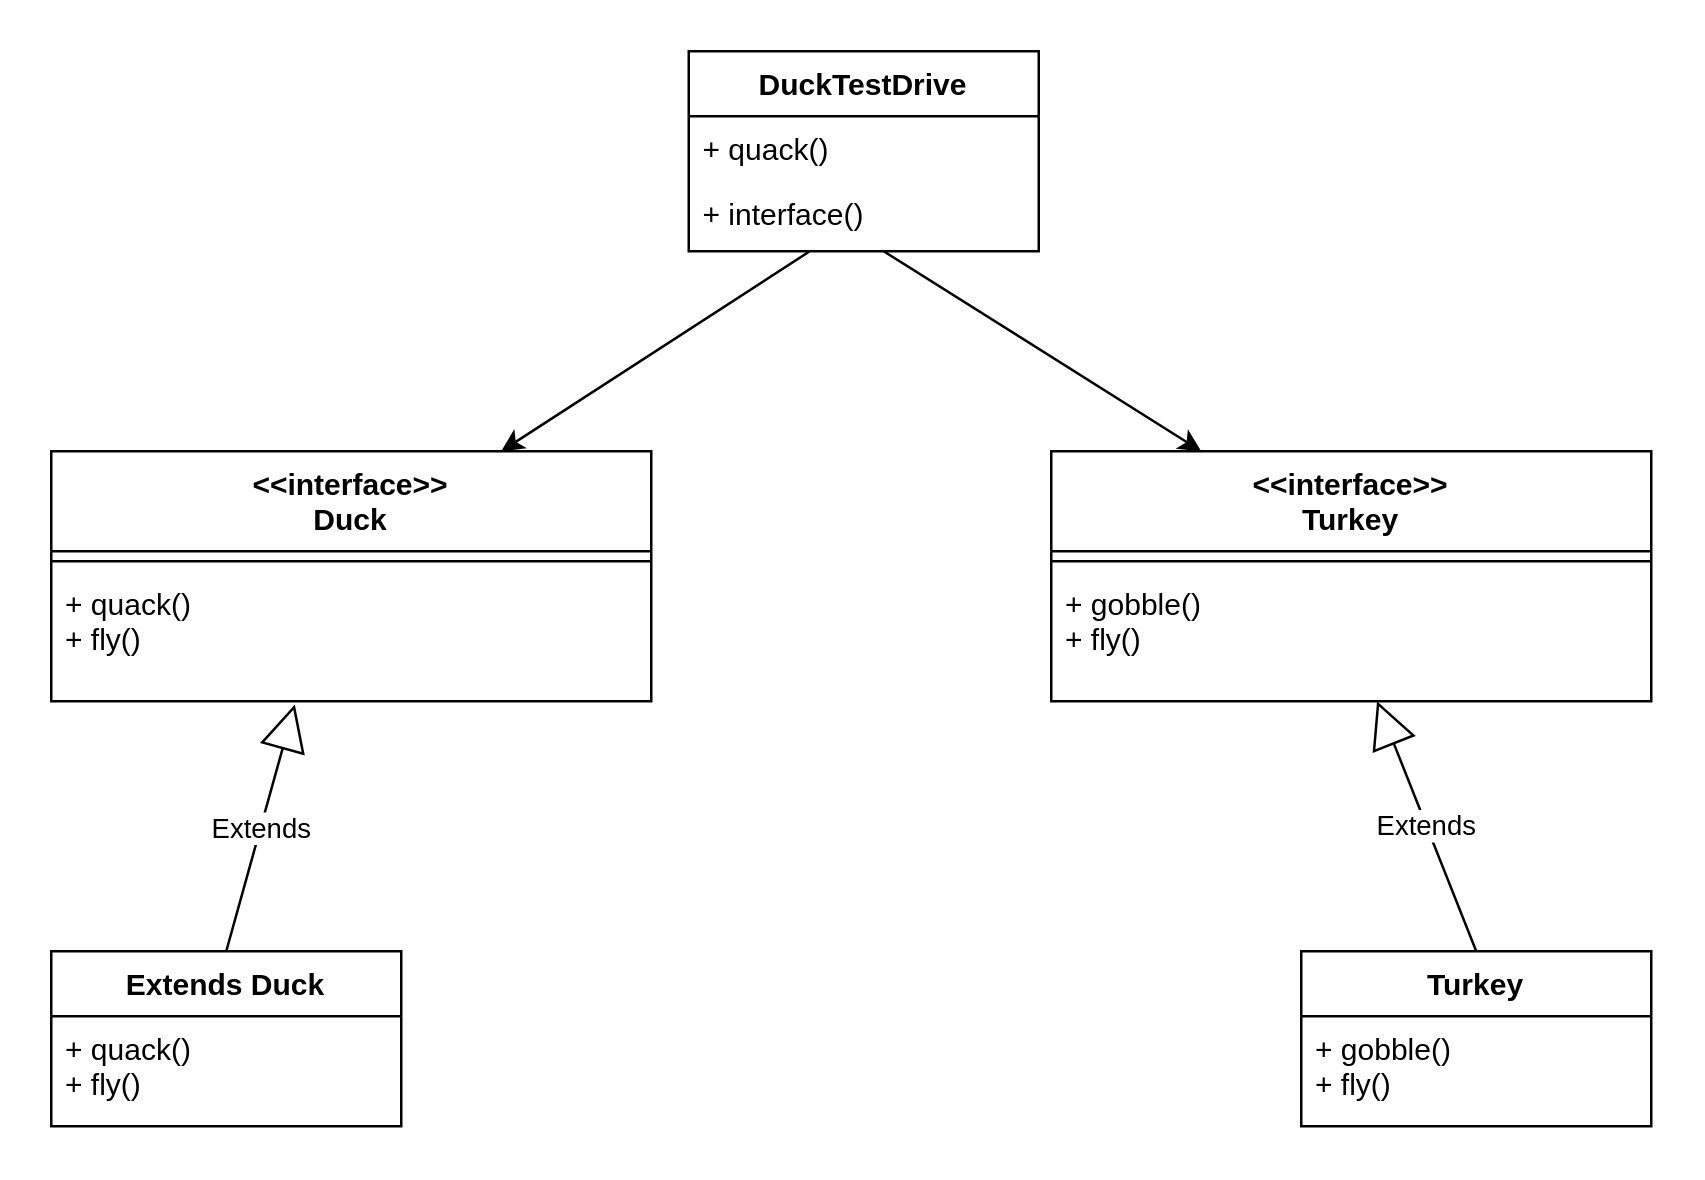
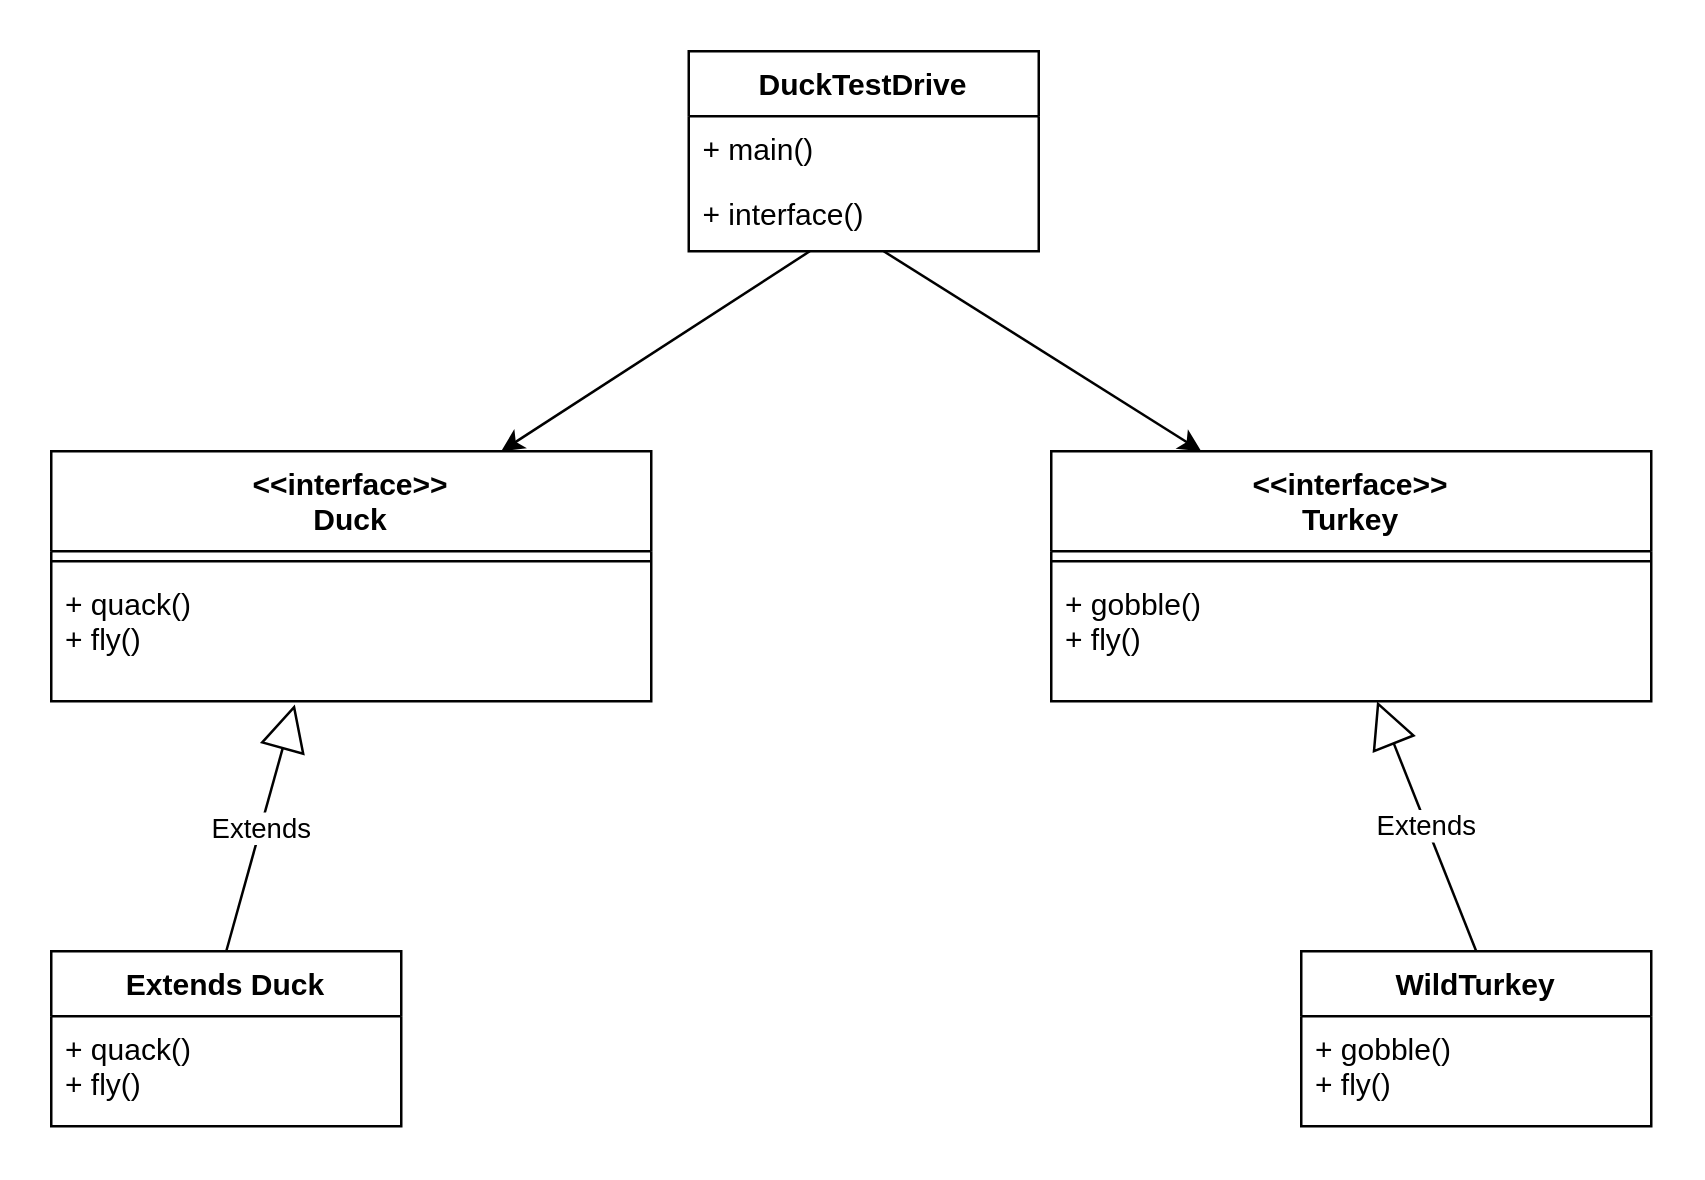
- <mxCell id="10" value="+ quack()" style="text;strokeColor=none;fillColor=none;align=left;verticalAlign=top;spacingLeft=4;spacingRight=4;overflow=hidden;rotatable=0;points=[[0,0.5],[1,0.5]];portConstraint=eastwest;" vertex="1" parent="9"><mxGeometry y="26" width="140" height="26" as="geometry" /></mxCell>
+ <mxCell id="10" value="+ main()" style="text;strokeColor=none;fillColor=none;align=left;verticalAlign=top;spacingLeft=4;spacingRight=4;overflow=hidden;rotatable=0;points=[[0,0.5],[1,0.5]];portConstraint=eastwest;" vertex="1" parent="9"><mxGeometry y="26" width="140" height="26" as="geometry" /></mxCell>
- <mxCell id="13" value="Turkey" style="swimlane;fontStyle=1;childLayout=stackLayout;horizontal=1;startSize=26;fillColor=none;horizontalStack=0;resizeParent=1;resizeParentMax=0;resizeLast=0;collapsible=1;marginBottom=0;" vertex="1" parent="1"><mxGeometry x="520" y="380" width="140" height="70" as="geometry" /></mxCell>
+ <mxCell id="13" value="WildTurkey" style="swimlane;fontStyle=1;childLayout=stackLayout;horizontal=1;startSize=26;fillColor=none;horizontalStack=0;resizeParent=1;resizeParentMax=0;resizeLast=0;collapsible=1;marginBottom=0;" vertex="1" parent="1"><mxGeometry x="520" y="380" width="140" height="70" as="geometry" /></mxCell>
